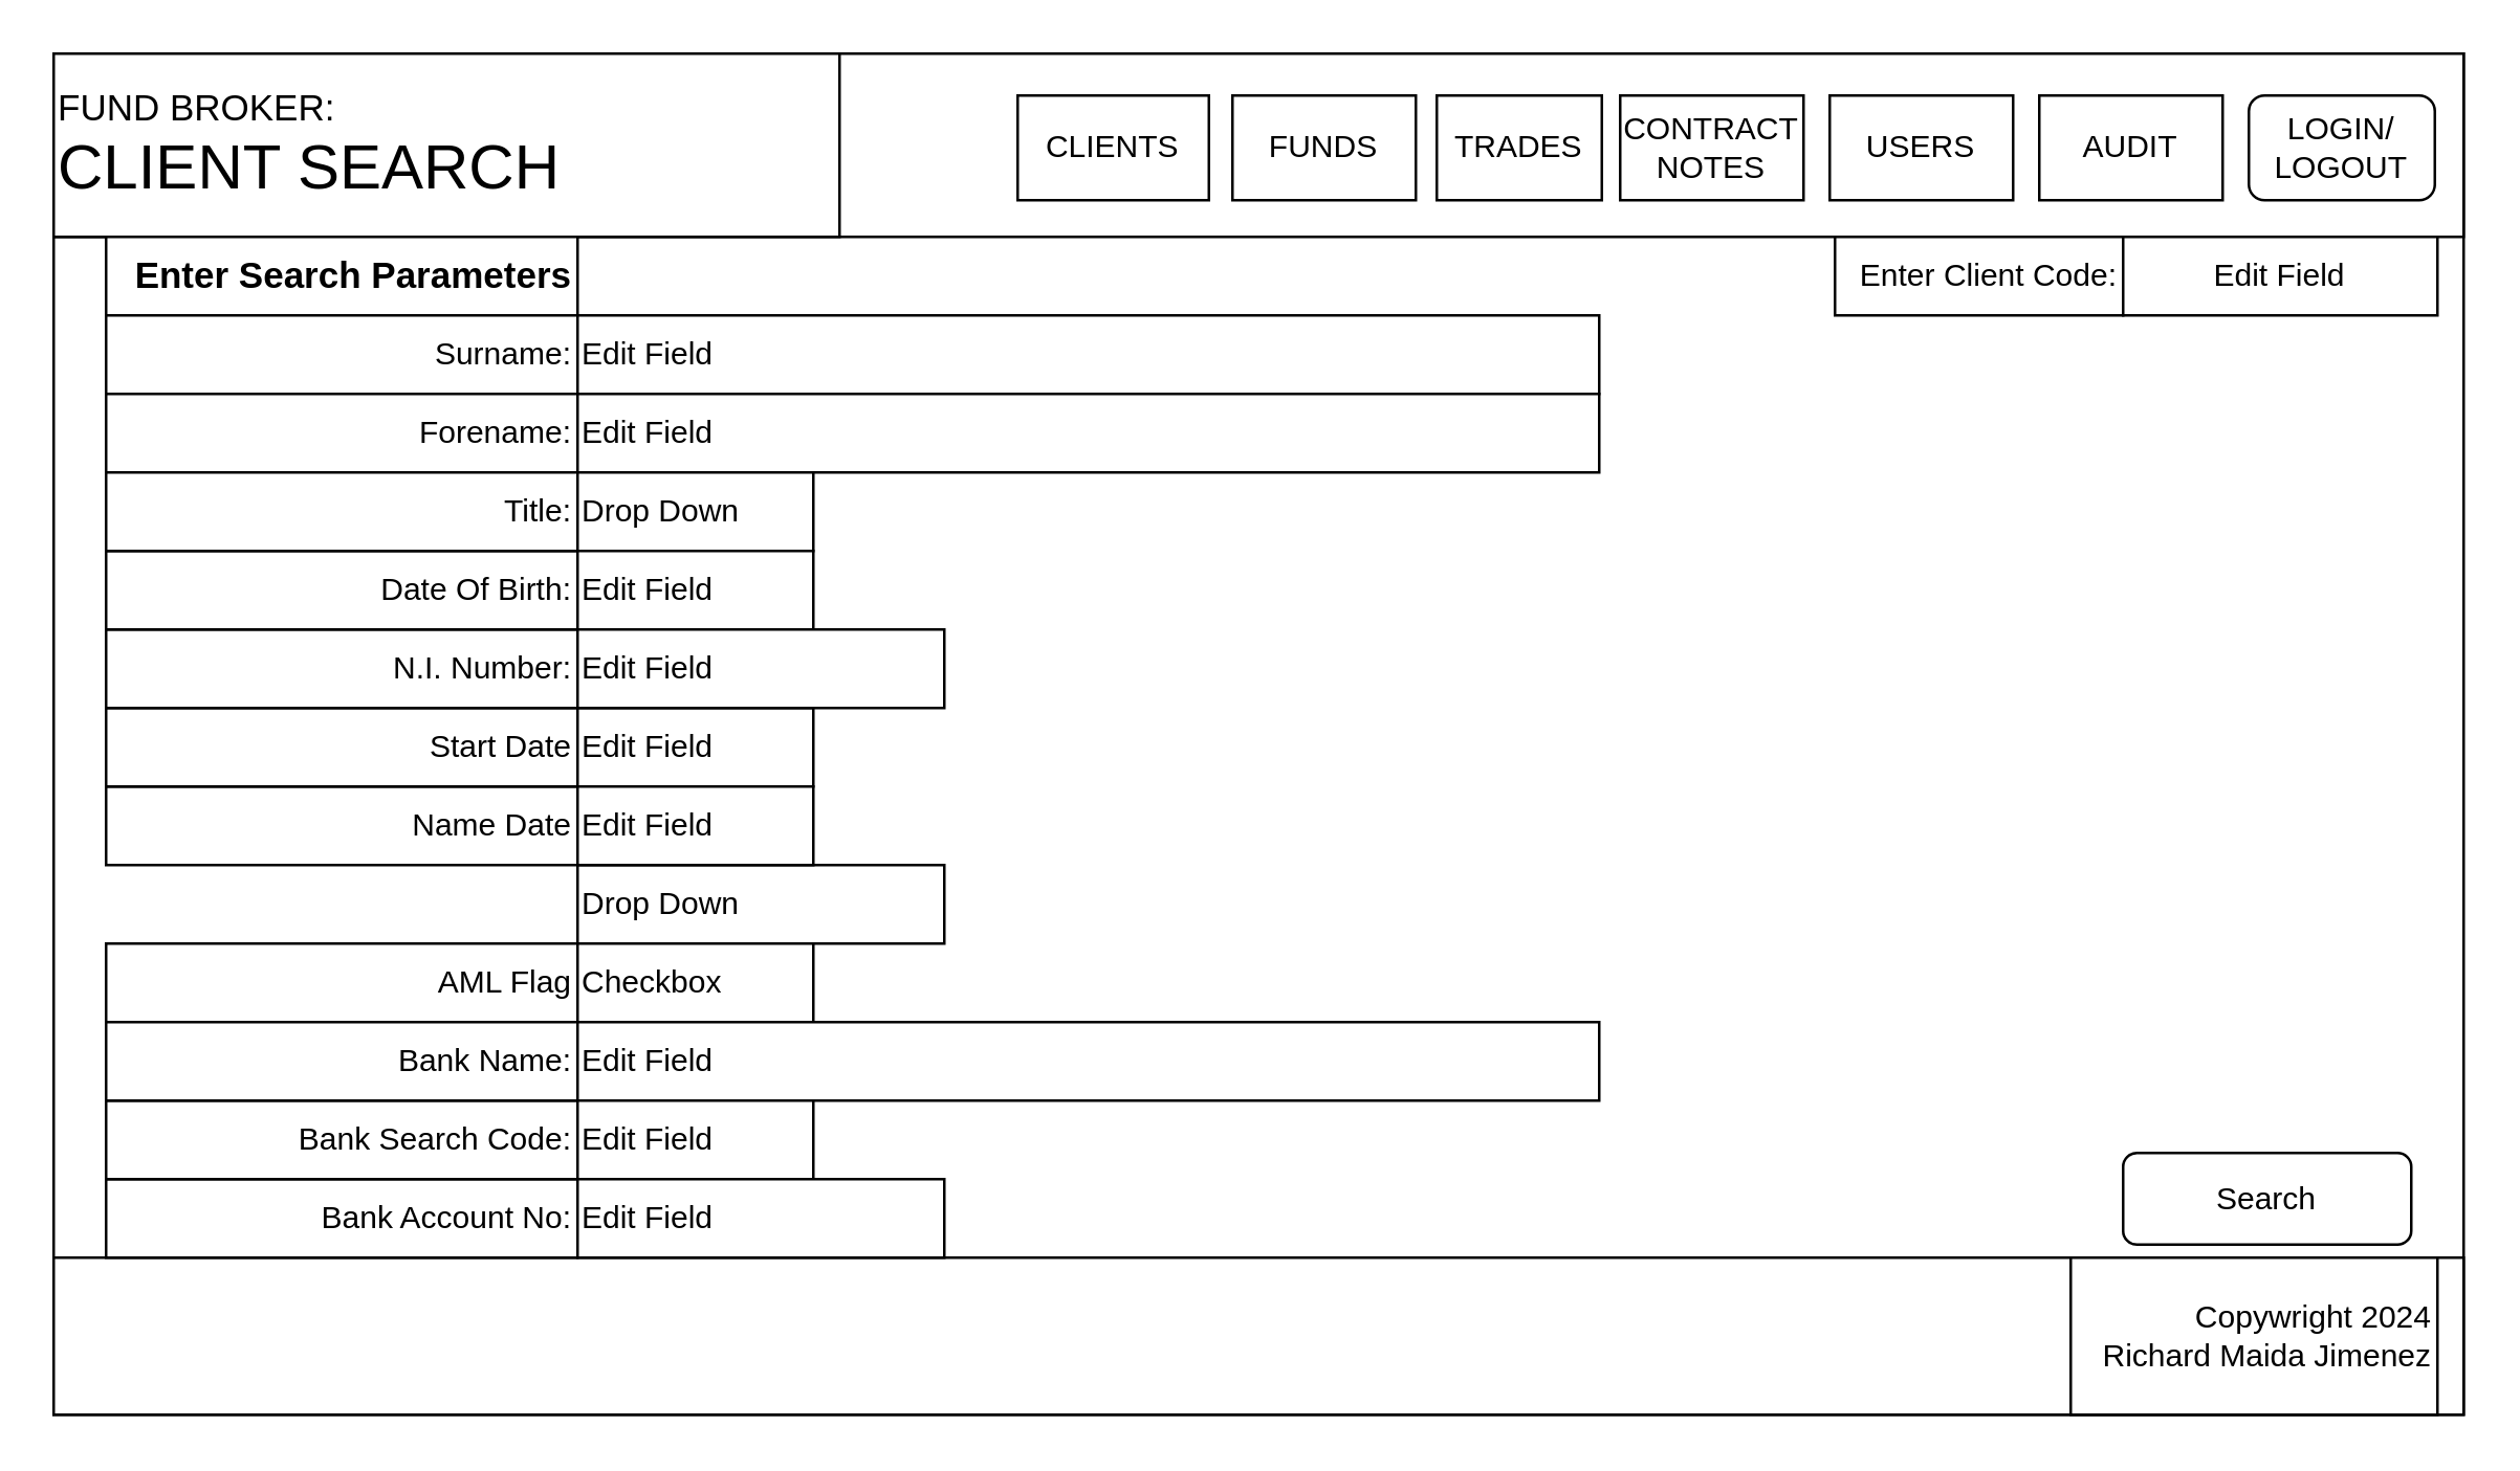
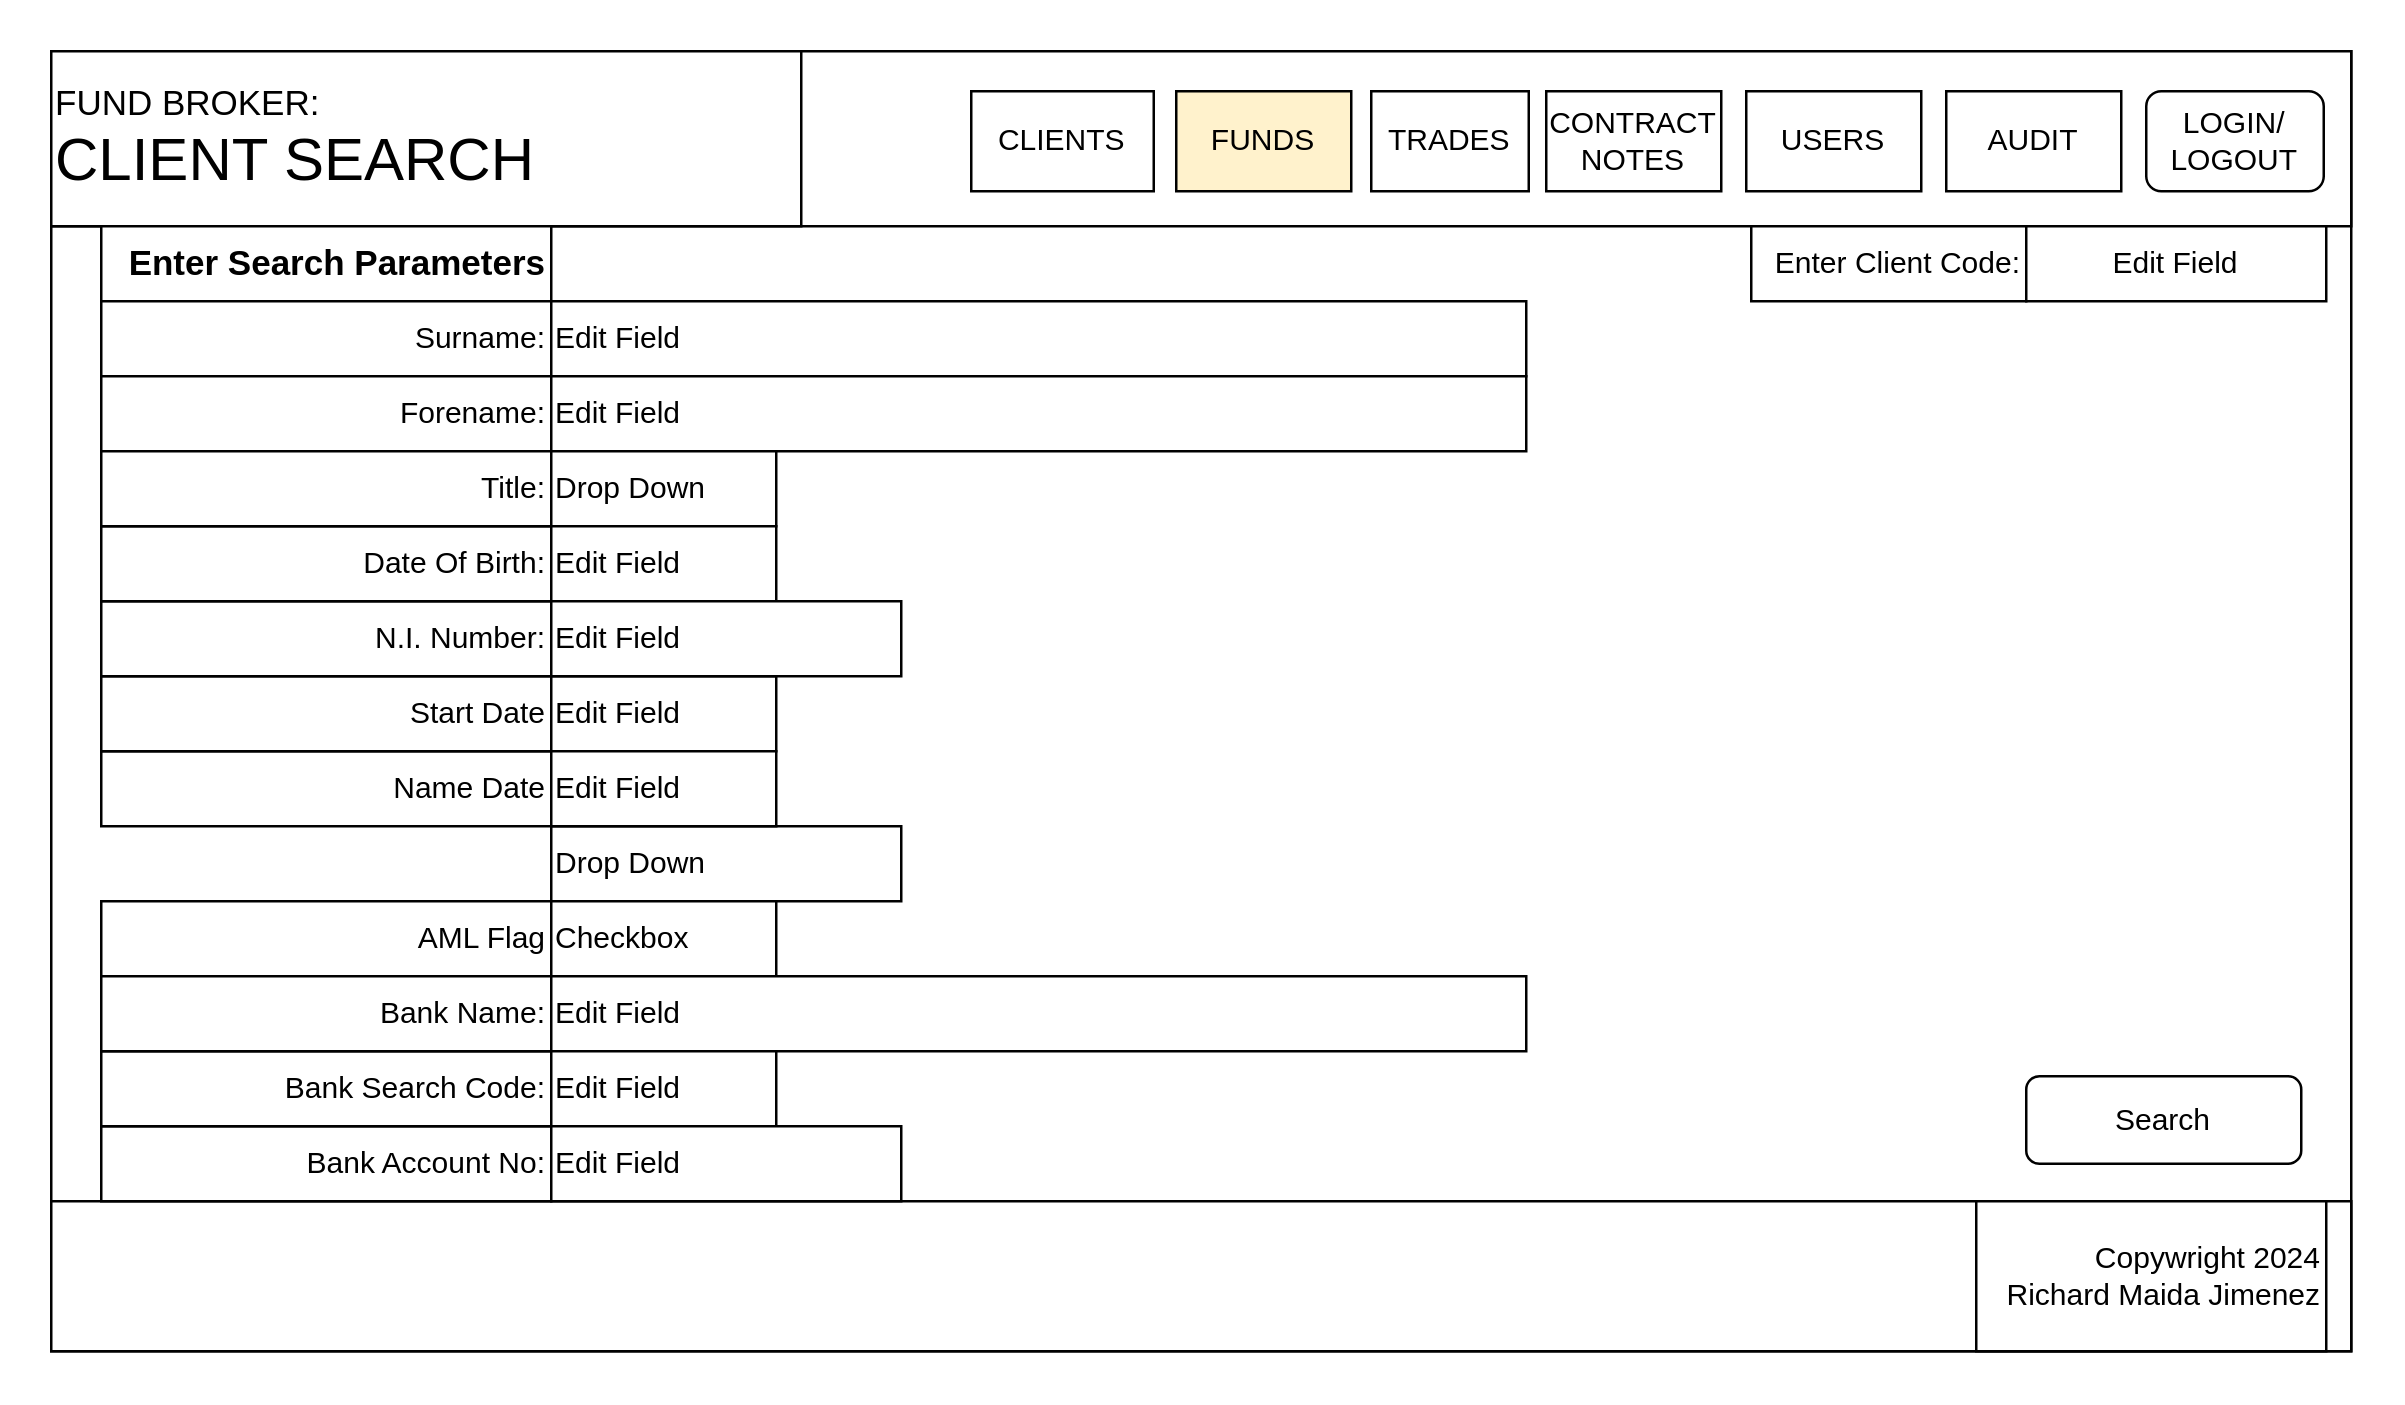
- <mxCell id="36" value="FUNDS" style="rounded=0;whiteSpace=wrap;html=1;" vertex="1" parent="1"><mxGeometry x="470" y="36" width="70" height="40" as="geometry" /></mxCell>
+ <mxCell id="36" value="FUNDS" style="rounded=0;whiteSpace=wrap;html=1;fillColor=#fff2cc;" vertex="1" parent="1"><mxGeometry x="470" y="36" width="70" height="40" as="geometry" /></mxCell>
- <mxCell id="33" value="Search" style="rounded=1;whiteSpace=wrap;html=1;" parent="1" vertex="1"><mxGeometry x="810" y="440" width="110" height="35" as="geometry" /></mxCell>
+ <mxCell id="33" value="Search" style="rounded=1;whiteSpace=wrap;html=1;" parent="1" vertex="1"><mxGeometry x="810" y="430" width="110" height="35" as="geometry" /></mxCell>
